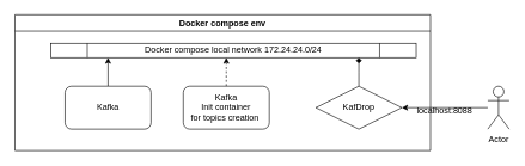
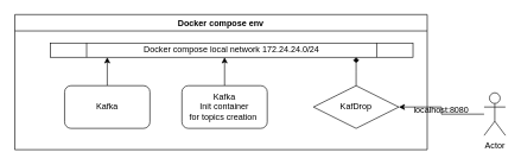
- <mxCell id="6" style="edgeStyle=orthogonalEdgeStyle;rounded=0;orthogonalLoop=1;jettySize=auto;html=1;dashed=1;" parent="2" source="7" target="3" edge="1"><mxGeometry relative="1" as="geometry"><Array as="points"><mxPoint x="295" y="70" /><mxPoint x="295" y="70" /></Array></mxGeometry></mxCell>
+ <mxCell id="6" style="edgeStyle=orthogonalEdgeStyle;rounded=0;orthogonalLoop=1;jettySize=auto;html=1;" parent="2" source="7" target="3" edge="1"><mxGeometry relative="1" as="geometry"><Array as="points"><mxPoint x="295" y="70" /><mxPoint x="295" y="70" /></Array></mxGeometry></mxCell>
- <mxCell id="11" value="Actor" style="shape=umlActor;verticalLabelPosition=bottom;verticalAlign=top;html=1;outlineConnect=0;" parent="1" vertex="1"><mxGeometry x="680" y="120" width="30" height="60" as="geometry" /></mxCell>
+ <mxCell id="11" value="Actor" style="shape=umlActor;verticalLabelPosition=bottom;verticalAlign=top;html=1;outlineConnect=0;" parent="1" vertex="1"><mxGeometry x="680" y="130" width="30" height="60" as="geometry" /></mxCell>
- <mxCell id="12" value="localhost:8088" style="text;html=1;align=center;verticalAlign=middle;whiteSpace=wrap;rounded=0;" parent="1" vertex="1"><mxGeometry x="590" y="140" width="60" height="30" as="geometry" /></mxCell>
+ <mxCell id="12" value="localhost:8080" style="text;html=1;align=center;verticalAlign=middle;whiteSpace=wrap;rounded=0;" parent="1" vertex="1"><mxGeometry x="590" y="140" width="60" height="30" as="geometry" /></mxCell>
